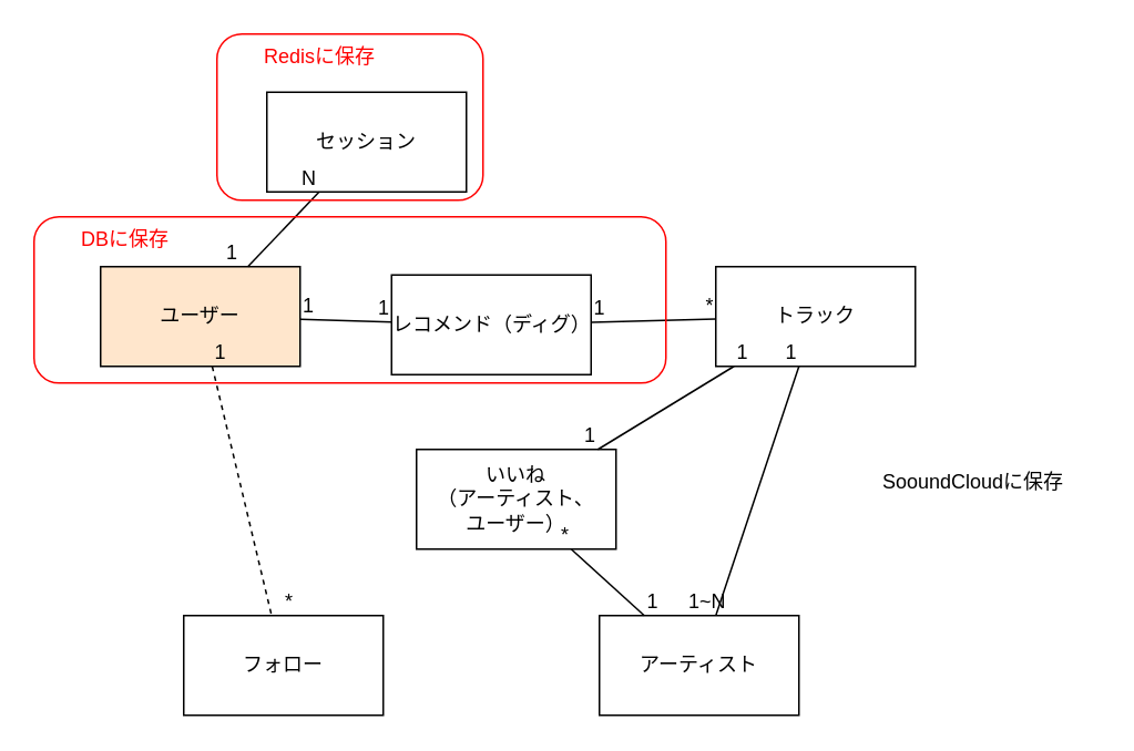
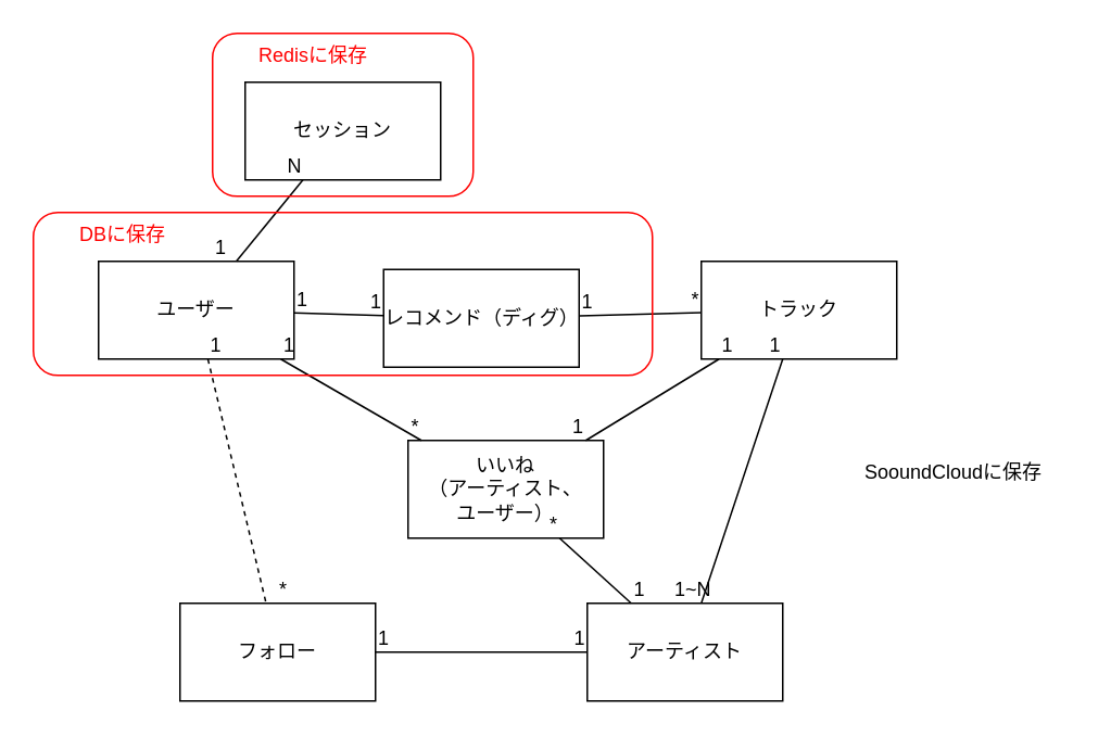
- <mxCell id="3" value="セッション" style="rounded=0;whiteSpace=wrap;html=1;" vertex="1" parent="1"><mxGeometry x="160" y="55" width="120" height="60" as="geometry" /></mxCell>
+ <mxCell id="3" value="セッション" style="rounded=0;whiteSpace=wrap;html=1;" vertex="1" parent="1"><mxGeometry x="150" y="50" width="120" height="60" as="geometry" /></mxCell>
- <mxCell id="2" value="ユーザー" style="rounded=0;whiteSpace=wrap;html=1;fillColor=#ffe6cc;" vertex="1" parent="1"><mxGeometry x="60" y="160" width="120" height="60" as="geometry" /></mxCell>
+ <mxCell id="2" value="ユーザー" style="rounded=0;whiteSpace=wrap;html=1;" vertex="1" parent="1"><mxGeometry x="60" y="160" width="120" height="60" as="geometry" /></mxCell>
+ <mxCell id="33" value="" style="endArrow=none;html=1;rounded=0;" edge="1" parent="1" source="2" target="8"><mxGeometry relative="1" as="geometry"><mxPoint x="390" y="380" as="sourcePoint" /><mxPoint x="350" y="350" as="targetPoint" /></mxGeometry></mxCell>
+ <mxCell id="34" value="1" style="resizable=0;html=1;whiteSpace=wrap;align=left;verticalAlign=bottom;" connectable="0" vertex="1" parent="33"><mxGeometry x="-1" relative="1" as="geometry" /></mxCell>
+ <mxCell id="35" value="*" style="resizable=0;html=1;whiteSpace=wrap;align=right;verticalAlign=bottom;" connectable="0" vertex="1" parent="33"><mxGeometry x="1" relative="1" as="geometry" /></mxCell>
+ <mxCell id="15" value="" style="endArrow=none;html=1;rounded=0;" edge="1" parent="1" source="7" target="4"><mxGeometry relative="1" as="geometry"><mxPoint x="190" y="185" as="sourcePoint" /><mxPoint x="310" y="155" as="targetPoint" /></mxGeometry></mxCell>
+ <mxCell id="16" value="1" style="resizable=0;html=1;whiteSpace=wrap;align=left;verticalAlign=bottom;" connectable="0" vertex="1" parent="15"><mxGeometry x="-1" relative="1" as="geometry" /></mxCell>
+ <mxCell id="17" value="1" style="resizable=0;html=1;whiteSpace=wrap;align=right;verticalAlign=bottom;" connectable="0" vertex="1" parent="15"><mxGeometry x="1" relative="1" as="geometry" /></mxCell>
